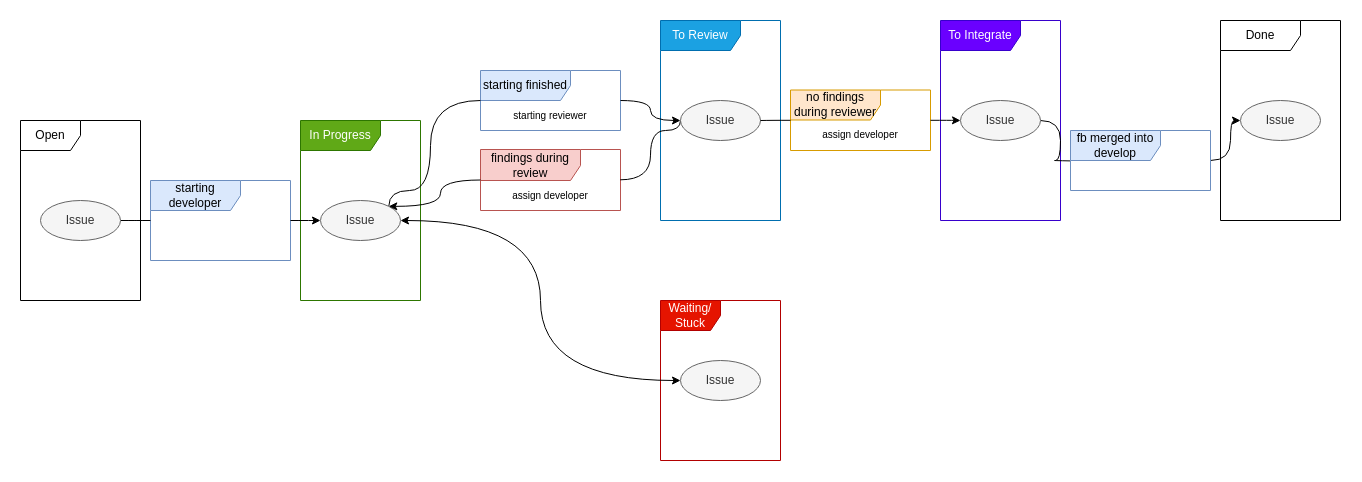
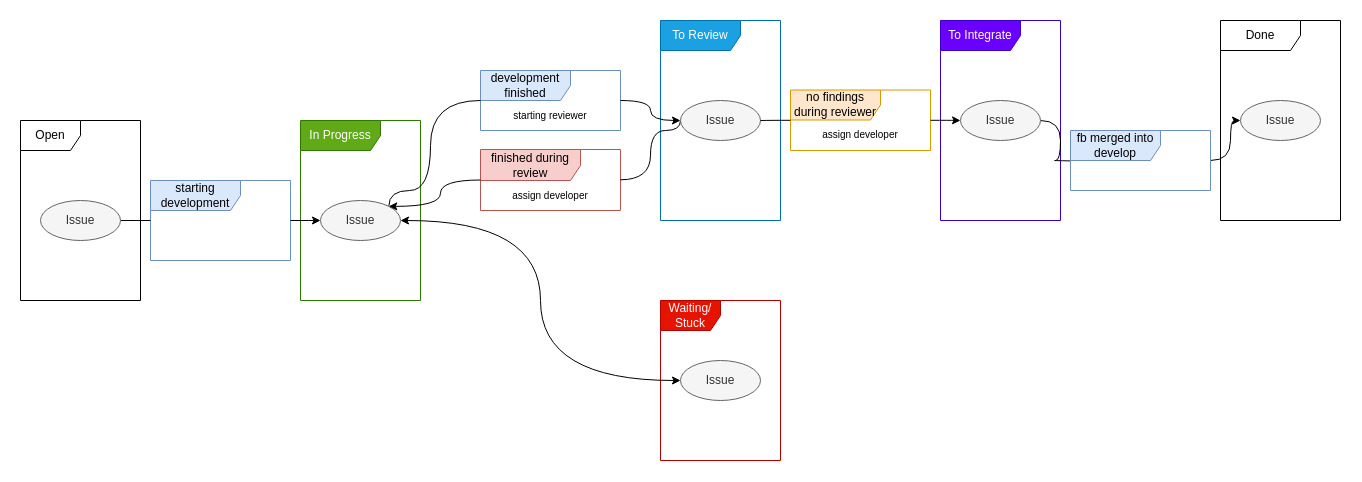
- <mxCell id="3" value="starting finished" style="shape=umlFrame;whiteSpace=wrap;html=1;width=90;height=30;fillColor=#dae8fc;strokeColor=#6c8ebf;swimlaneFillColor=#ffffff;" vertex="1" parent="1"><mxGeometry x="480" y="70" width="140" height="60" as="geometry" /></mxCell>
+ <mxCell id="3" value="development finished" style="shape=umlFrame;whiteSpace=wrap;html=1;width=90;height=30;fillColor=#dae8fc;strokeColor=#6c8ebf;swimlaneFillColor=#ffffff;" vertex="1" parent="1"><mxGeometry x="480" y="70" width="140" height="60" as="geometry" /></mxCell>
- <mxCell id="2" value="findings during review" style="shape=umlFrame;whiteSpace=wrap;html=1;width=100;height=31;fillColor=#f8cecc;strokeColor=#b85450;swimlaneFillColor=#ffffff;" vertex="1" parent="1"><mxGeometry x="480" y="149" width="140" height="61" as="geometry" /></mxCell>
+ <mxCell id="2" value="finished during review" style="shape=umlFrame;whiteSpace=wrap;html=1;width=100;height=31;fillColor=#f8cecc;strokeColor=#b85450;swimlaneFillColor=#ffffff;" vertex="1" parent="1"><mxGeometry x="480" y="149" width="140" height="61" as="geometry" /></mxCell>
- <mxCell id="5" value="starting developer" style="shape=umlFrame;whiteSpace=wrap;html=1;width=90;height=30;fillColor=#dae8fc;strokeColor=#6c8ebf;swimlaneFillColor=#FFFFFF;" vertex="1" parent="1"><mxGeometry x="150" y="180" width="140" height="80" as="geometry" /></mxCell>
+ <mxCell id="5" value="starting development" style="shape=umlFrame;whiteSpace=wrap;html=1;width=90;height=30;fillColor=#dae8fc;strokeColor=#6c8ebf;swimlaneFillColor=#FFFFFF;" vertex="1" parent="1"><mxGeometry x="150" y="180" width="140" height="80" as="geometry" /></mxCell>
